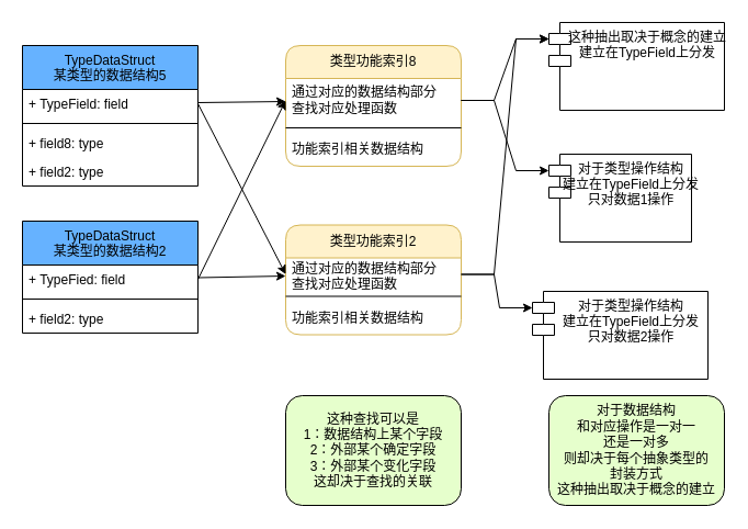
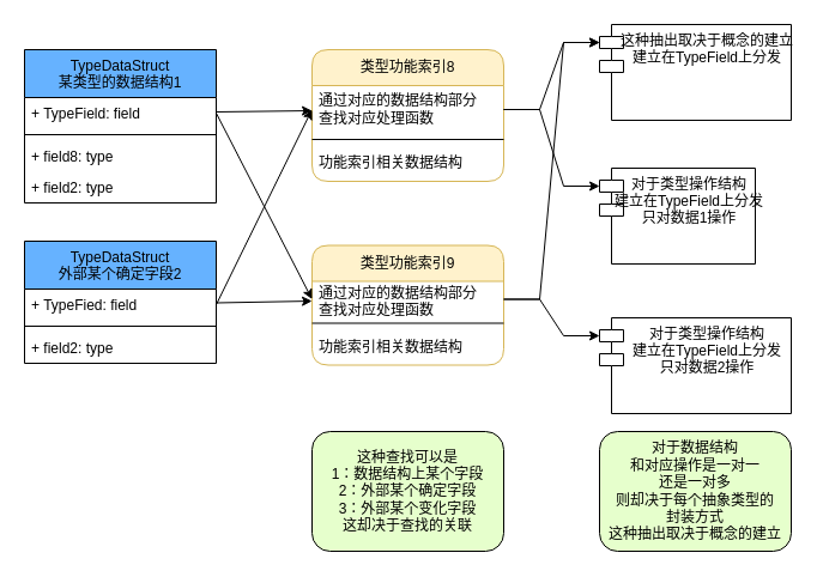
- <mxCell id="2" value="TypeDataStruct&#10;某类型的数据结构5" style="swimlane;fontStyle=0;childLayout=stackLayout;horizontal=1;startSize=40;fillColor=#66B2FF;horizontalStack=0;resizeParent=1;resizeParentMax=0;resizeLast=0;collapsible=1;marginBottom=0;" parent="1" vertex="1"><mxGeometry x="20" y="41" width="160" height="128" as="geometry" /></mxCell>
+ <mxCell id="2" value="TypeDataStruct&#10;某类型的数据结构1" style="swimlane;fontStyle=0;childLayout=stackLayout;horizontal=1;startSize=40;fillColor=#66B2FF;horizontalStack=0;resizeParent=1;resizeParentMax=0;resizeLast=0;collapsible=1;marginBottom=0;" parent="1" vertex="1"><mxGeometry x="20" y="41" width="160" height="128" as="geometry" /></mxCell>
- <mxCell id="8" value="TypeDataStruct&#10;某类型的数据结构2" style="swimlane;fontStyle=0;childLayout=stackLayout;horizontal=1;startSize=40;fillColor=#66B2FF;horizontalStack=0;resizeParent=1;resizeParentMax=0;resizeLast=0;collapsible=1;marginBottom=0;" parent="1" vertex="1"><mxGeometry x="20" y="201" width="160" height="102" as="geometry" /></mxCell>
+ <mxCell id="8" value="TypeDataStruct&#10;外部某个确定字段2" style="swimlane;fontStyle=0;childLayout=stackLayout;horizontal=1;startSize=40;fillColor=#66B2FF;horizontalStack=0;resizeParent=1;resizeParentMax=0;resizeLast=0;collapsible=1;marginBottom=0;" parent="1" vertex="1"><mxGeometry x="20" y="201" width="160" height="102" as="geometry" /></mxCell>
- <mxCell id="20" value="类型功能索引2" style="swimlane;fontStyle=0;childLayout=stackLayout;horizontal=1;startSize=30;horizontalStack=0;resizeParent=1;resizeParentMax=0;resizeLast=0;collapsible=1;marginBottom=0;whiteSpace=wrap;html=1;rounded=1;fillColor=#fff2cc;strokeColor=#d6b656;" vertex="1" parent="1"><mxGeometry x="260" y="204.5" width="160" height="100" as="geometry" /></mxCell>
+ <mxCell id="20" value="类型功能索引9" style="swimlane;fontStyle=0;childLayout=stackLayout;horizontal=1;startSize=30;horizontalStack=0;resizeParent=1;resizeParentMax=0;resizeLast=0;collapsible=1;marginBottom=0;whiteSpace=wrap;html=1;rounded=1;fillColor=#fff2cc;strokeColor=#d6b656;" vertex="1" parent="1"><mxGeometry x="260" y="204.5" width="160" height="100" as="geometry" /></mxCell>
- <mxCell id="13" value="对于类型操作结构&#10;建立在TypeField上分发&#10;只对数据2操作" style="shape=module;align=left;spacingLeft=20;align=center;verticalAlign=top;" parent="1" vertex="1"><mxGeometry x="485" y="265" width="160" height="80" as="geometry" /></mxCell>
+ <mxCell id="13" value="对于类型操作结构&#10;建立在TypeField上分发&#10;只对数据2操作" style="shape=module;align=left;spacingLeft=20;align=center;verticalAlign=top;" parent="1" vertex="1"><mxGeometry x="500" y="265" width="160" height="80" as="geometry" /></mxCell>
